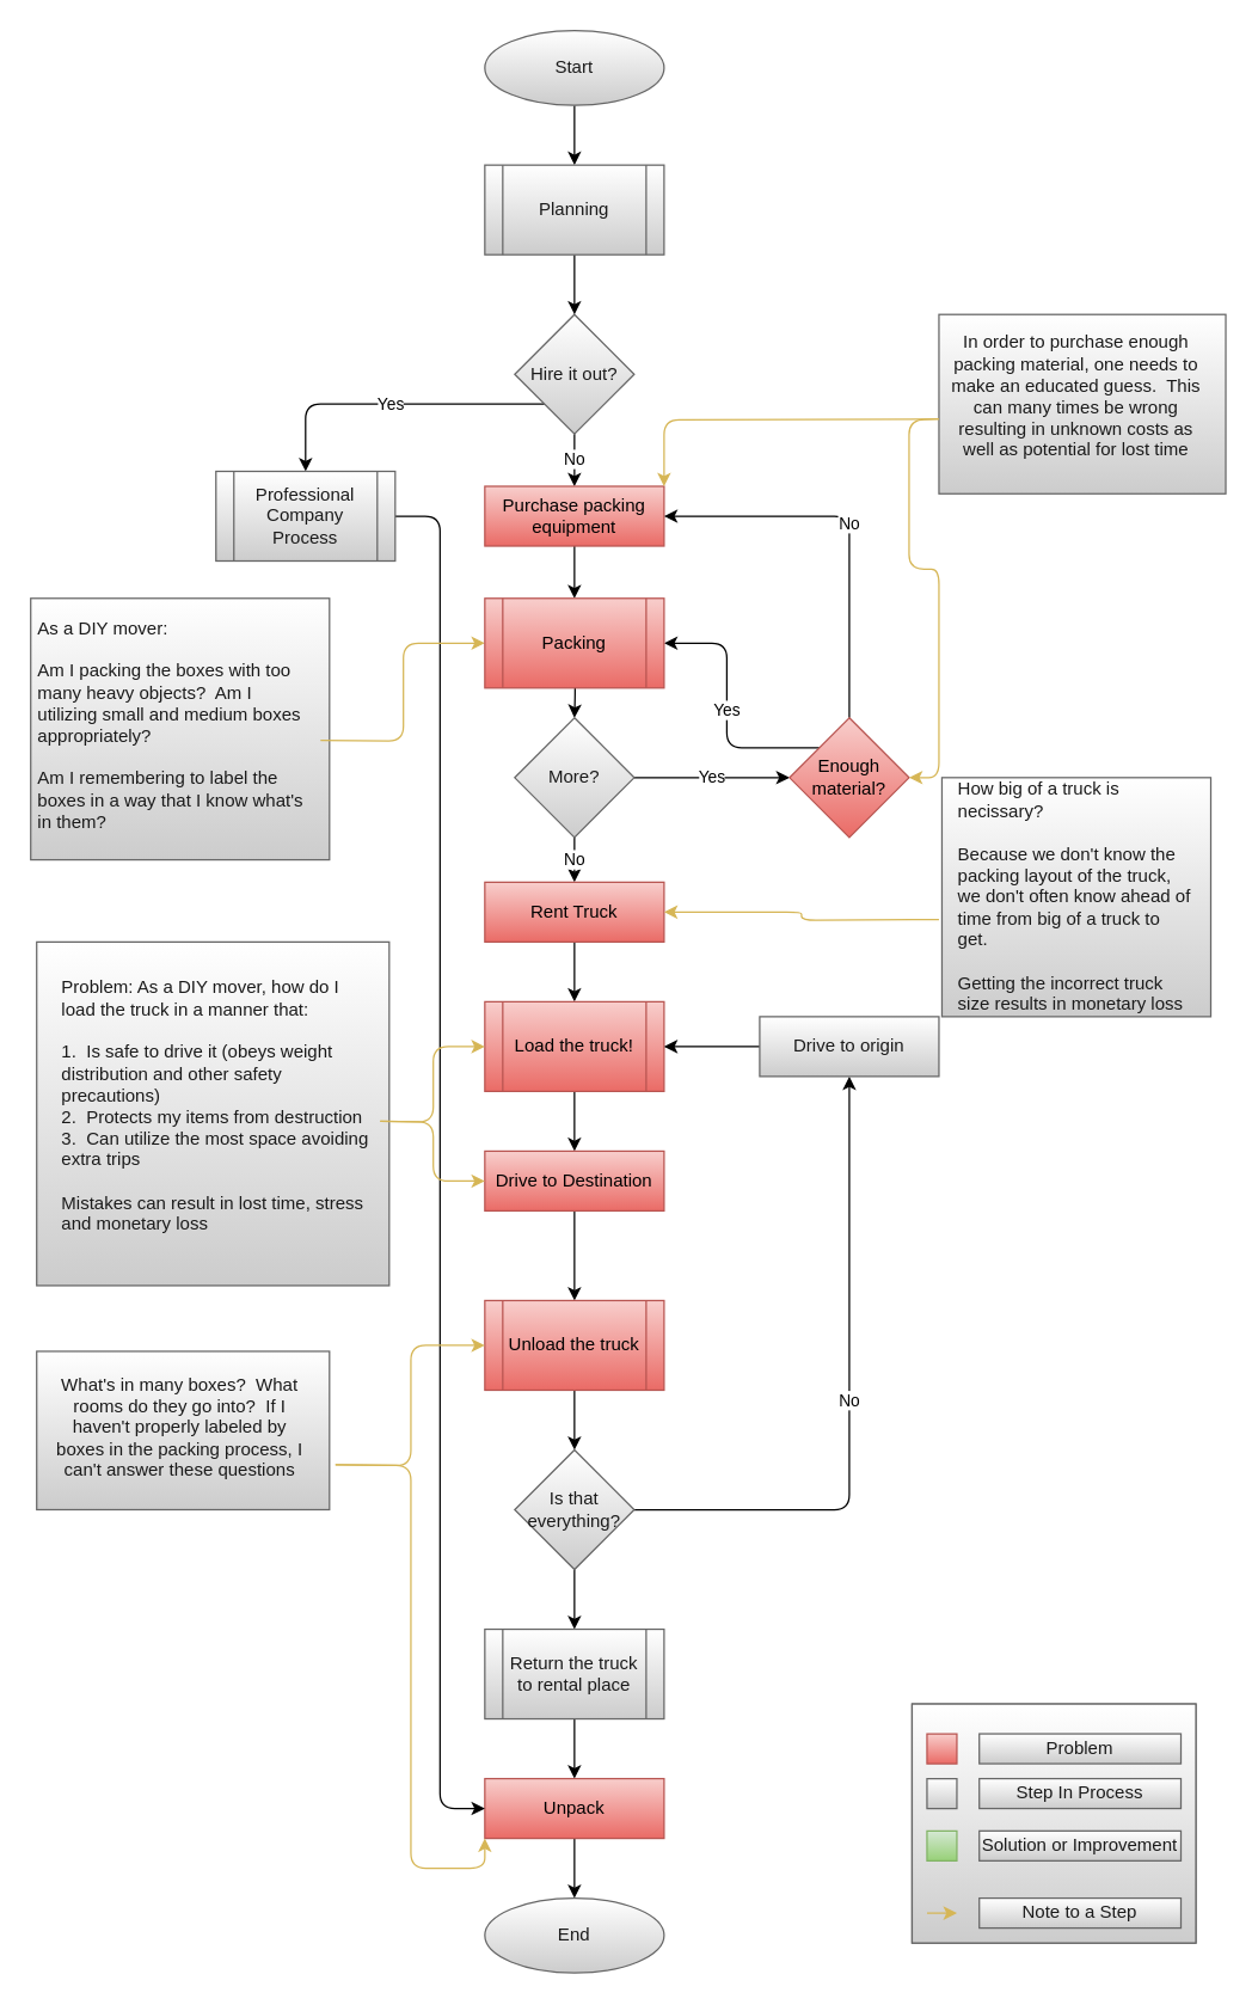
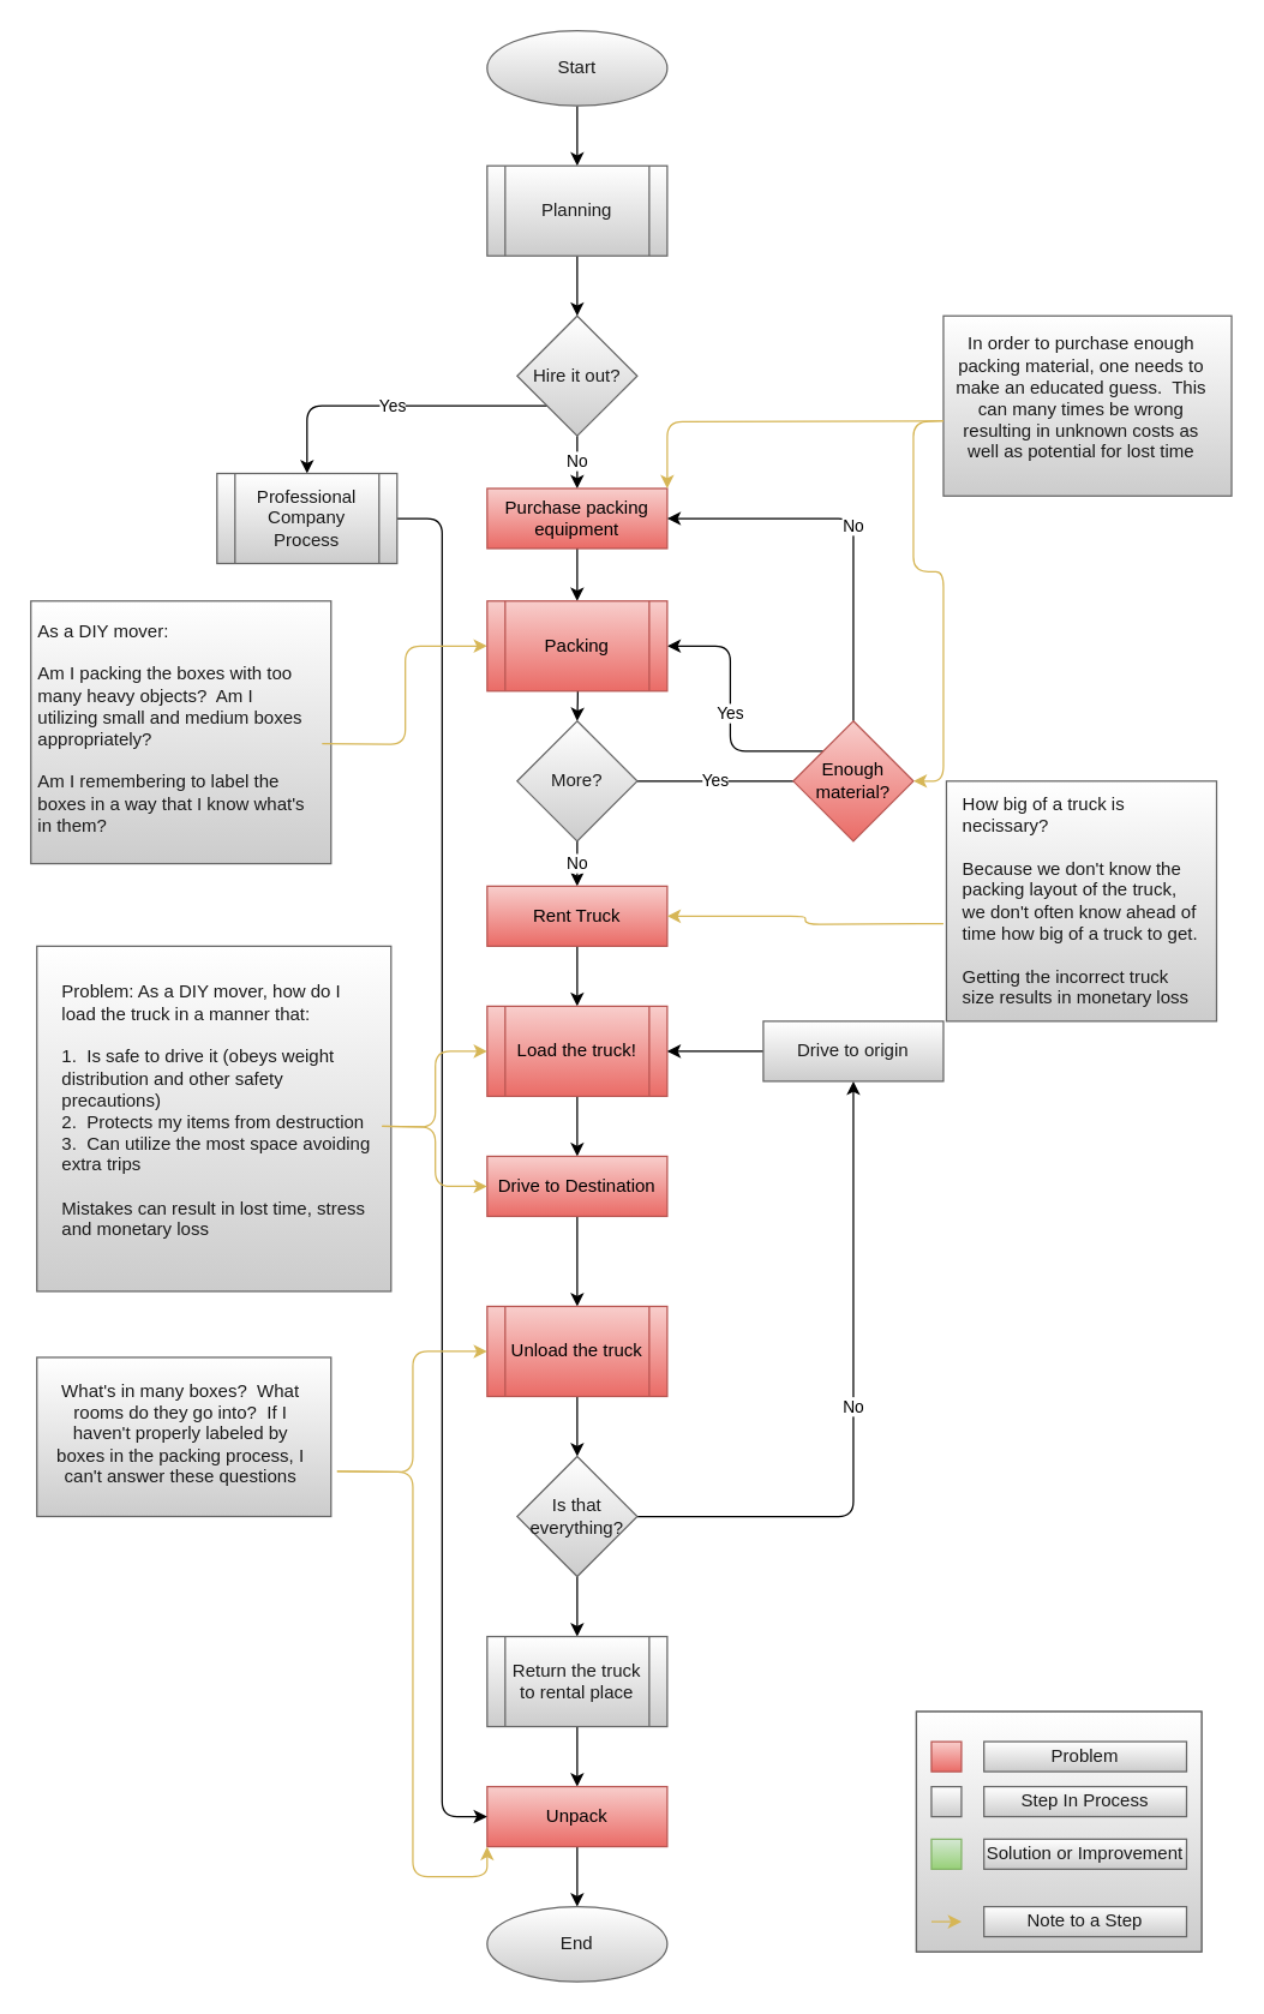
- <mxCell id="15" value="Yes" style="edgeStyle=orthogonalEdgeStyle;orthogonalLoop=1;jettySize=auto;html=1;" parent="1" source="17" target="20" edge="1"><mxGeometry relative="1" as="geometry" /></mxCell>
+ <mxCell id="15" value="Yes" style="edgeStyle=orthogonalEdgeStyle;orthogonalLoop=1;jettySize=auto;html=1;endArrow=none;" parent="1" source="17" target="20" edge="1"><mxGeometry relative="1" as="geometry" /></mxCell>
- <mxCell id="62" value="&lt;div style=&quot;text-align: left&quot;&gt;How big of a truck is necissary?&lt;/div&gt;&lt;div style=&quot;text-align: left&quot;&gt;&lt;br&gt;&lt;/div&gt;&lt;div style=&quot;text-align: left&quot;&gt;Because we don't know the packing layout of the truck, we don't often know ahead of time from big of a truck to get.&lt;/div&gt;&lt;div style=&quot;text-align: left&quot;&gt;&lt;br&gt;&lt;/div&gt;&lt;div style=&quot;text-align: left&quot;&gt;Getting the incorrect truck size results in monetary loss&lt;/div&gt;" style="text;html=1;strokeColor=none;fillColor=none;align=center;verticalAlign=middle;whiteSpace=wrap;rounded=0;fontColor=#1A1A1A;" parent="1" vertex="1"><mxGeometry x="640" y="530" width="160" height="140" as="geometry" /></mxCell>
+ <mxCell id="62" value="&lt;div style=&quot;text-align: left&quot;&gt;How big of a truck is necissary?&lt;/div&gt;&lt;div style=&quot;text-align: left&quot;&gt;&lt;br&gt;&lt;/div&gt;&lt;div style=&quot;text-align: left&quot;&gt;Because we don't know the packing layout of the truck, we don't often know ahead of time how big of a truck to get.&lt;/div&gt;&lt;div style=&quot;text-align: left&quot;&gt;&lt;br&gt;&lt;/div&gt;&lt;div style=&quot;text-align: left&quot;&gt;Getting the incorrect truck size results in monetary loss&lt;/div&gt;" style="text;html=1;strokeColor=none;fillColor=none;align=center;verticalAlign=middle;whiteSpace=wrap;rounded=0;fontColor=#1A1A1A;" parent="1" vertex="1"><mxGeometry x="640" y="530" width="160" height="140" as="geometry" /></mxCell>
